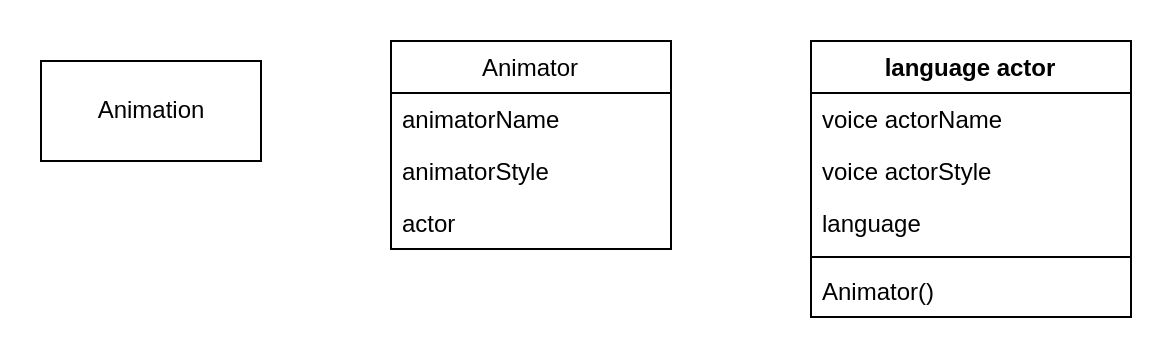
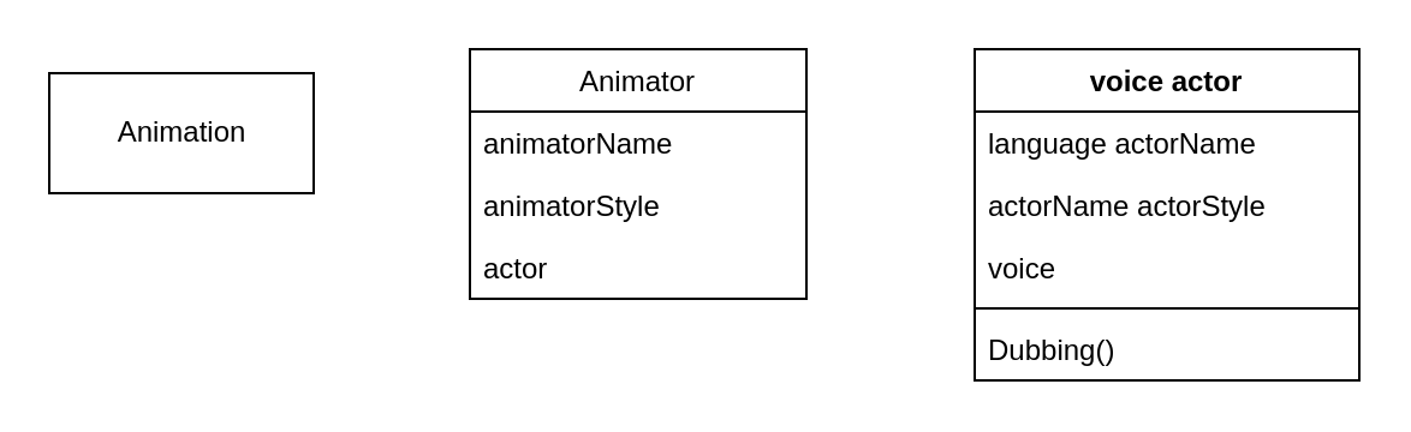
- <mxCell id="7" value="language actor" style="swimlane;fontStyle=1;align=center;verticalAlign=top;childLayout=stackLayout;horizontal=1;startSize=26;horizontalStack=0;resizeParent=1;resizeParentMax=0;resizeLast=0;collapsible=1;marginBottom=0;" parent="1" vertex="1"><mxGeometry x="405" y="20" width="160" height="138" as="geometry" /></mxCell>
+ <mxCell id="7" value="voice actor" style="swimlane;fontStyle=1;align=center;verticalAlign=top;childLayout=stackLayout;horizontal=1;startSize=26;horizontalStack=0;resizeParent=1;resizeParentMax=0;resizeLast=0;collapsible=1;marginBottom=0;" parent="1" vertex="1"><mxGeometry x="405" y="20" width="160" height="138" as="geometry" /></mxCell>
- <mxCell id="8" value="voice actorName" style="text;strokeColor=none;fillColor=none;align=left;verticalAlign=top;spacingLeft=4;spacingRight=4;overflow=hidden;rotatable=0;points=[[0,0.5],[1,0.5]];portConstraint=eastwest;" parent="7" vertex="1"><mxGeometry y="26" width="160" height="26" as="geometry" /></mxCell>
+ <mxCell id="8" value="language actorName" style="text;strokeColor=none;fillColor=none;align=left;verticalAlign=top;spacingLeft=4;spacingRight=4;overflow=hidden;rotatable=0;points=[[0,0.5],[1,0.5]];portConstraint=eastwest;" parent="7" vertex="1"><mxGeometry y="26" width="160" height="26" as="geometry" /></mxCell>
- <mxCell id="9" value="voice actorStyle" style="text;strokeColor=none;fillColor=none;align=left;verticalAlign=top;spacingLeft=4;spacingRight=4;overflow=hidden;rotatable=0;points=[[0,0.5],[1,0.5]];portConstraint=eastwest;" parent="7" vertex="1"><mxGeometry y="52" width="160" height="26" as="geometry" /></mxCell>
+ <mxCell id="9" value="actorName actorStyle" style="text;strokeColor=none;fillColor=none;align=left;verticalAlign=top;spacingLeft=4;spacingRight=4;overflow=hidden;rotatable=0;points=[[0,0.5],[1,0.5]];portConstraint=eastwest;" parent="7" vertex="1"><mxGeometry y="52" width="160" height="26" as="geometry" /></mxCell>
- <mxCell id="10" value="language" style="text;strokeColor=none;fillColor=none;align=left;verticalAlign=top;spacingLeft=4;spacingRight=4;overflow=hidden;rotatable=0;points=[[0,0.5],[1,0.5]];portConstraint=eastwest;" parent="7" vertex="1"><mxGeometry y="78" width="160" height="26" as="geometry" /></mxCell>
+ <mxCell id="10" value="voice" style="text;strokeColor=none;fillColor=none;align=left;verticalAlign=top;spacingLeft=4;spacingRight=4;overflow=hidden;rotatable=0;points=[[0,0.5],[1,0.5]];portConstraint=eastwest;" parent="7" vertex="1"><mxGeometry y="78" width="160" height="26" as="geometry" /></mxCell>
- <mxCell id="12" value="Animator()" style="text;strokeColor=none;fillColor=none;align=left;verticalAlign=top;spacingLeft=4;spacingRight=4;overflow=hidden;rotatable=0;points=[[0,0.5],[1,0.5]];portConstraint=eastwest;" parent="7" vertex="1"><mxGeometry y="112" width="160" height="26" as="geometry" /></mxCell>
+ <mxCell id="12" value="Dubbing()" style="text;strokeColor=none;fillColor=none;align=left;verticalAlign=top;spacingLeft=4;spacingRight=4;overflow=hidden;rotatable=0;points=[[0,0.5],[1,0.5]];portConstraint=eastwest;" parent="7" vertex="1"><mxGeometry y="112" width="160" height="26" as="geometry" /></mxCell>
